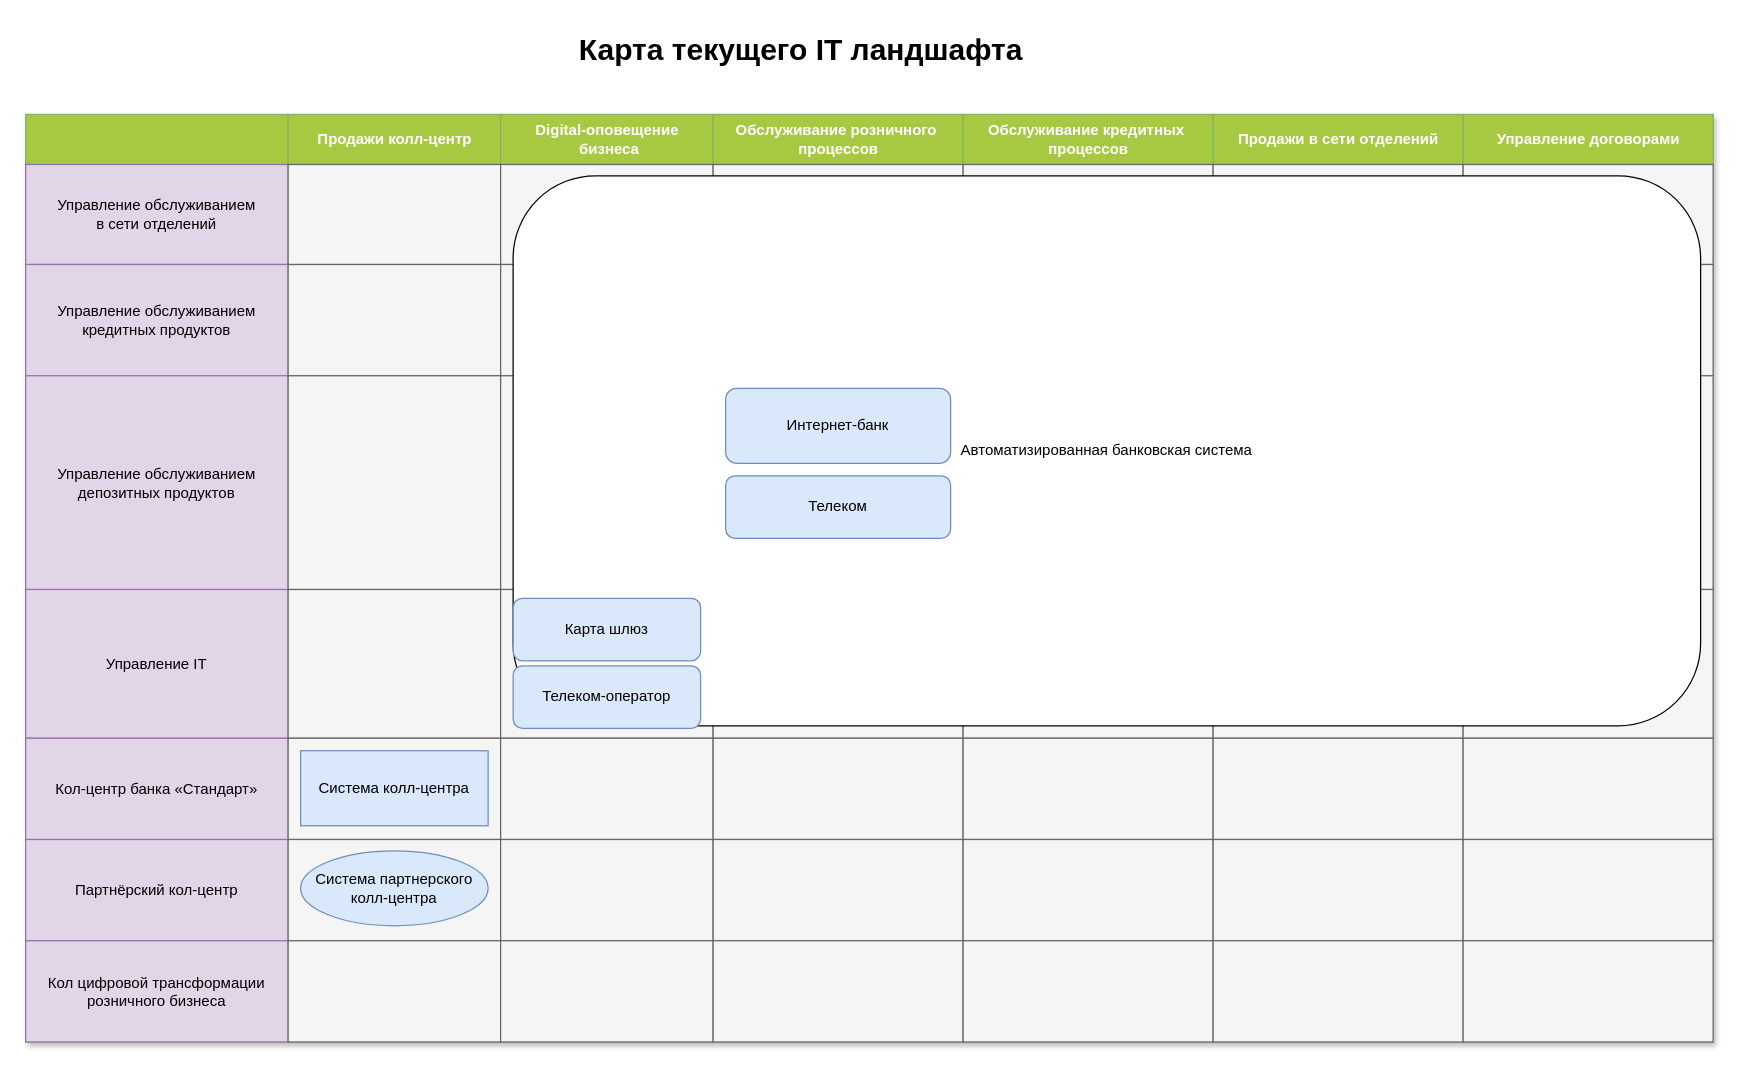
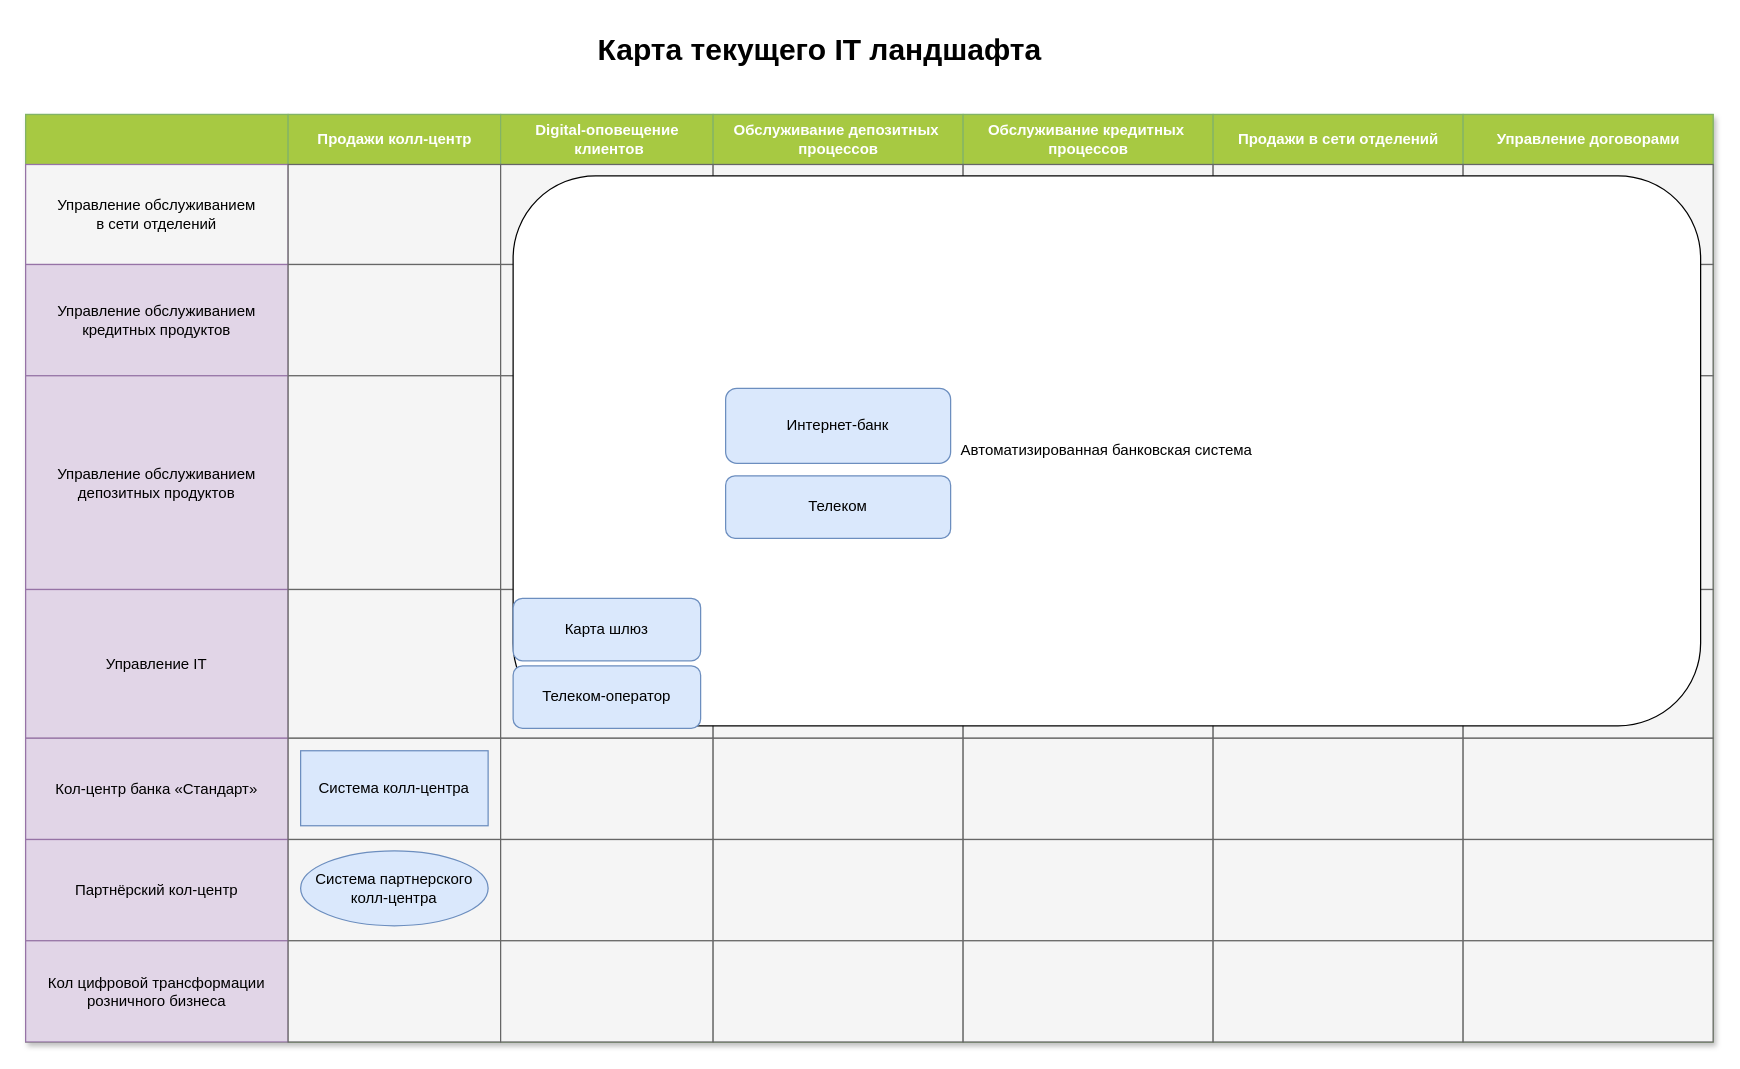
- <mxCell id="2" value="Карта текущего IT ландшафта" style="text;strokeColor=none;fillColor=none;html=1;fontSize=24;fontStyle=1;verticalAlign=middle;align=center;rounded=0;shadow=1;" parent="1" vertex="1"><mxGeometry x="250" y="20" width="780" height="40" as="geometry" /></mxCell>
+ <mxCell id="2" value="Карта текущего IT ландшафта" style="text;strokeColor=none;fillColor=none;html=1;fontSize=24;fontStyle=1;verticalAlign=middle;align=center;rounded=0;shadow=1;" parent="1" vertex="1"><mxGeometry x="265" y="20" width="780" height="40" as="geometry" /></mxCell>
- <mxCell id="7" value="Digital-оповещение&lt;div&gt;&amp;nbsp;бизнеса&lt;/div&gt;" style="connectable=0;recursiveResize=0;strokeColor=inherit;fillColor=#A7C942;align=center;fontStyle=1;fontColor=#FFFFFF;html=1;" parent="4" vertex="1"><mxGeometry x="380" width="170" height="40" as="geometry"><mxRectangle width="170" height="40" as="alternateBounds" /></mxGeometry></mxCell>
+ <mxCell id="7" value="Digital-оповещение&lt;div&gt;&amp;nbsp;клиентов&lt;/div&gt;" style="connectable=0;recursiveResize=0;strokeColor=inherit;fillColor=#A7C942;align=center;fontStyle=1;fontColor=#FFFFFF;html=1;" parent="4" vertex="1"><mxGeometry x="380" width="170" height="40" as="geometry"><mxRectangle width="170" height="40" as="alternateBounds" /></mxGeometry></mxCell>
- <mxCell id="8" value="Обслуживание розничного&amp;nbsp;&lt;div&gt;процессов&lt;/div&gt;" style="connectable=0;recursiveResize=0;strokeColor=inherit;fillColor=#A7C942;align=center;fontStyle=1;fontColor=#FFFFFF;html=1;" parent="4" vertex="1"><mxGeometry x="550" width="200" height="40" as="geometry"><mxRectangle width="200" height="40" as="alternateBounds" /></mxGeometry></mxCell>
+ <mxCell id="8" value="Обслуживание депозитных&amp;nbsp;&lt;div&gt;процессов&lt;/div&gt;" style="connectable=0;recursiveResize=0;strokeColor=inherit;fillColor=#A7C942;align=center;fontStyle=1;fontColor=#FFFFFF;html=1;" parent="4" vertex="1"><mxGeometry x="550" width="200" height="40" as="geometry"><mxRectangle width="200" height="40" as="alternateBounds" /></mxGeometry></mxCell>
- <mxCell id="13" value="&lt;div&gt;Управление обслуживанием&lt;/div&gt;&lt;div&gt;в сети отделений&lt;/div&gt;" style="connectable=0;recursiveResize=0;strokeColor=#9673a6;fillColor=#e1d5e7;align=center;whiteSpace=wrap;html=1;" parent="12" vertex="1"><mxGeometry width="210" height="80" as="geometry"><mxRectangle width="210" height="80" as="alternateBounds" /></mxGeometry></mxCell>
+ <mxCell id="13" value="&lt;div&gt;Управление обслуживанием&lt;/div&gt;&lt;div&gt;в сети отделений&lt;/div&gt;" style="connectable=0;recursiveResize=0;strokeColor=#9673a6;fillColor=#f5f5f5;align=center;whiteSpace=wrap;html=1;" parent="12" vertex="1"><mxGeometry width="210" height="80" as="geometry"><mxRectangle width="210" height="80" as="alternateBounds" /></mxGeometry></mxCell>
